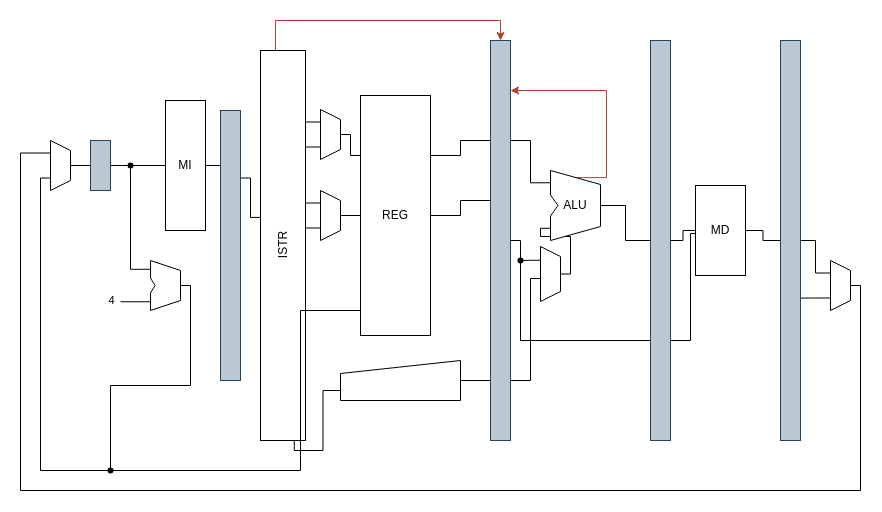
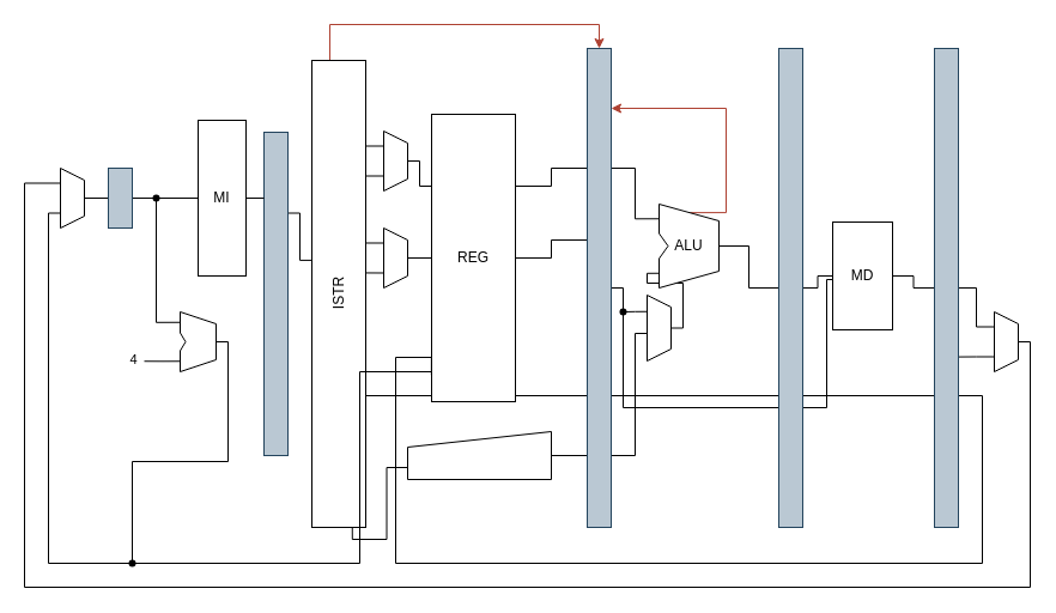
+ <mxCell id="13" style="edgeStyle=orthogonalEdgeStyle;rounded=0;html=1;exitX=0.75;exitY=0;exitDx=0;exitDy=0;entryX=0.907;entryY=1.002;entryDx=0;entryDy=0;entryPerimeter=0;startArrow=none;startFill=0;endArrow=none;endFill=0;" parent="1" source="15" target="28" edge="1"><mxGeometry relative="1" as="geometry"><Array as="points"><mxPoint x="820" y="330" /><mxPoint x="820" y="470" /><mxPoint x="330" y="470" /><mxPoint x="330" y="298" /></Array></mxGeometry></mxCell>
